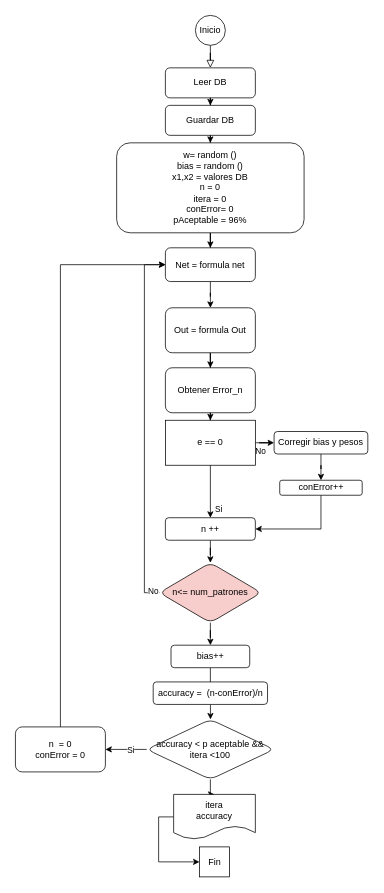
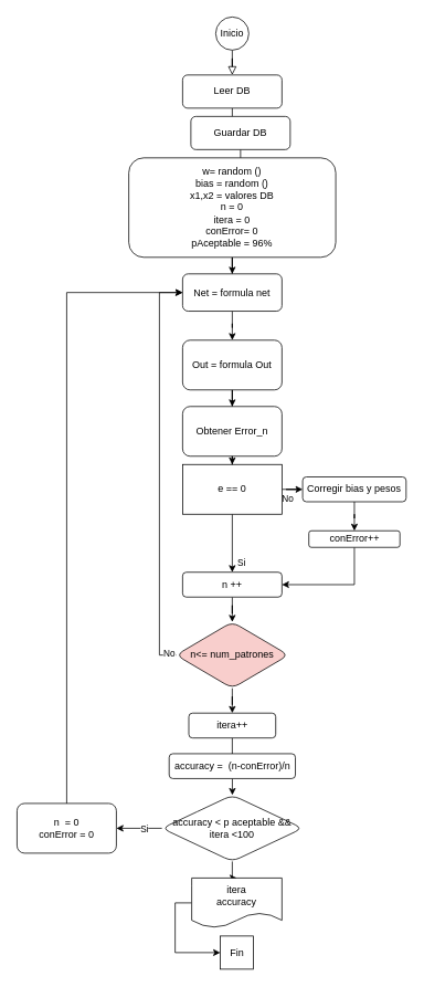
- <mxCell id="7" value="Guardar DB" style="rounded=1;whiteSpace=wrap;html=1;" parent="1" vertex="1"><mxGeometry x="220" y="140" width="120" height="40" as="geometry" /></mxCell>
+ <mxCell id="7" value="Guardar DB" style="rounded=1;whiteSpace=wrap;html=1;" parent="1" vertex="1"><mxGeometry x="230" y="140" width="120" height="40" as="geometry" /></mxCell>
- <mxCell id="32" value="bias++" style="whiteSpace=wrap;html=1;rounded=1;" vertex="1" parent="1"><mxGeometry x="227.5" y="860" width="105" height="30" as="geometry" /></mxCell>
+ <mxCell id="32" value="itera++" style="whiteSpace=wrap;html=1;rounded=1;" vertex="1" parent="1"><mxGeometry x="227.5" y="860" width="105" height="30" as="geometry" /></mxCell>
